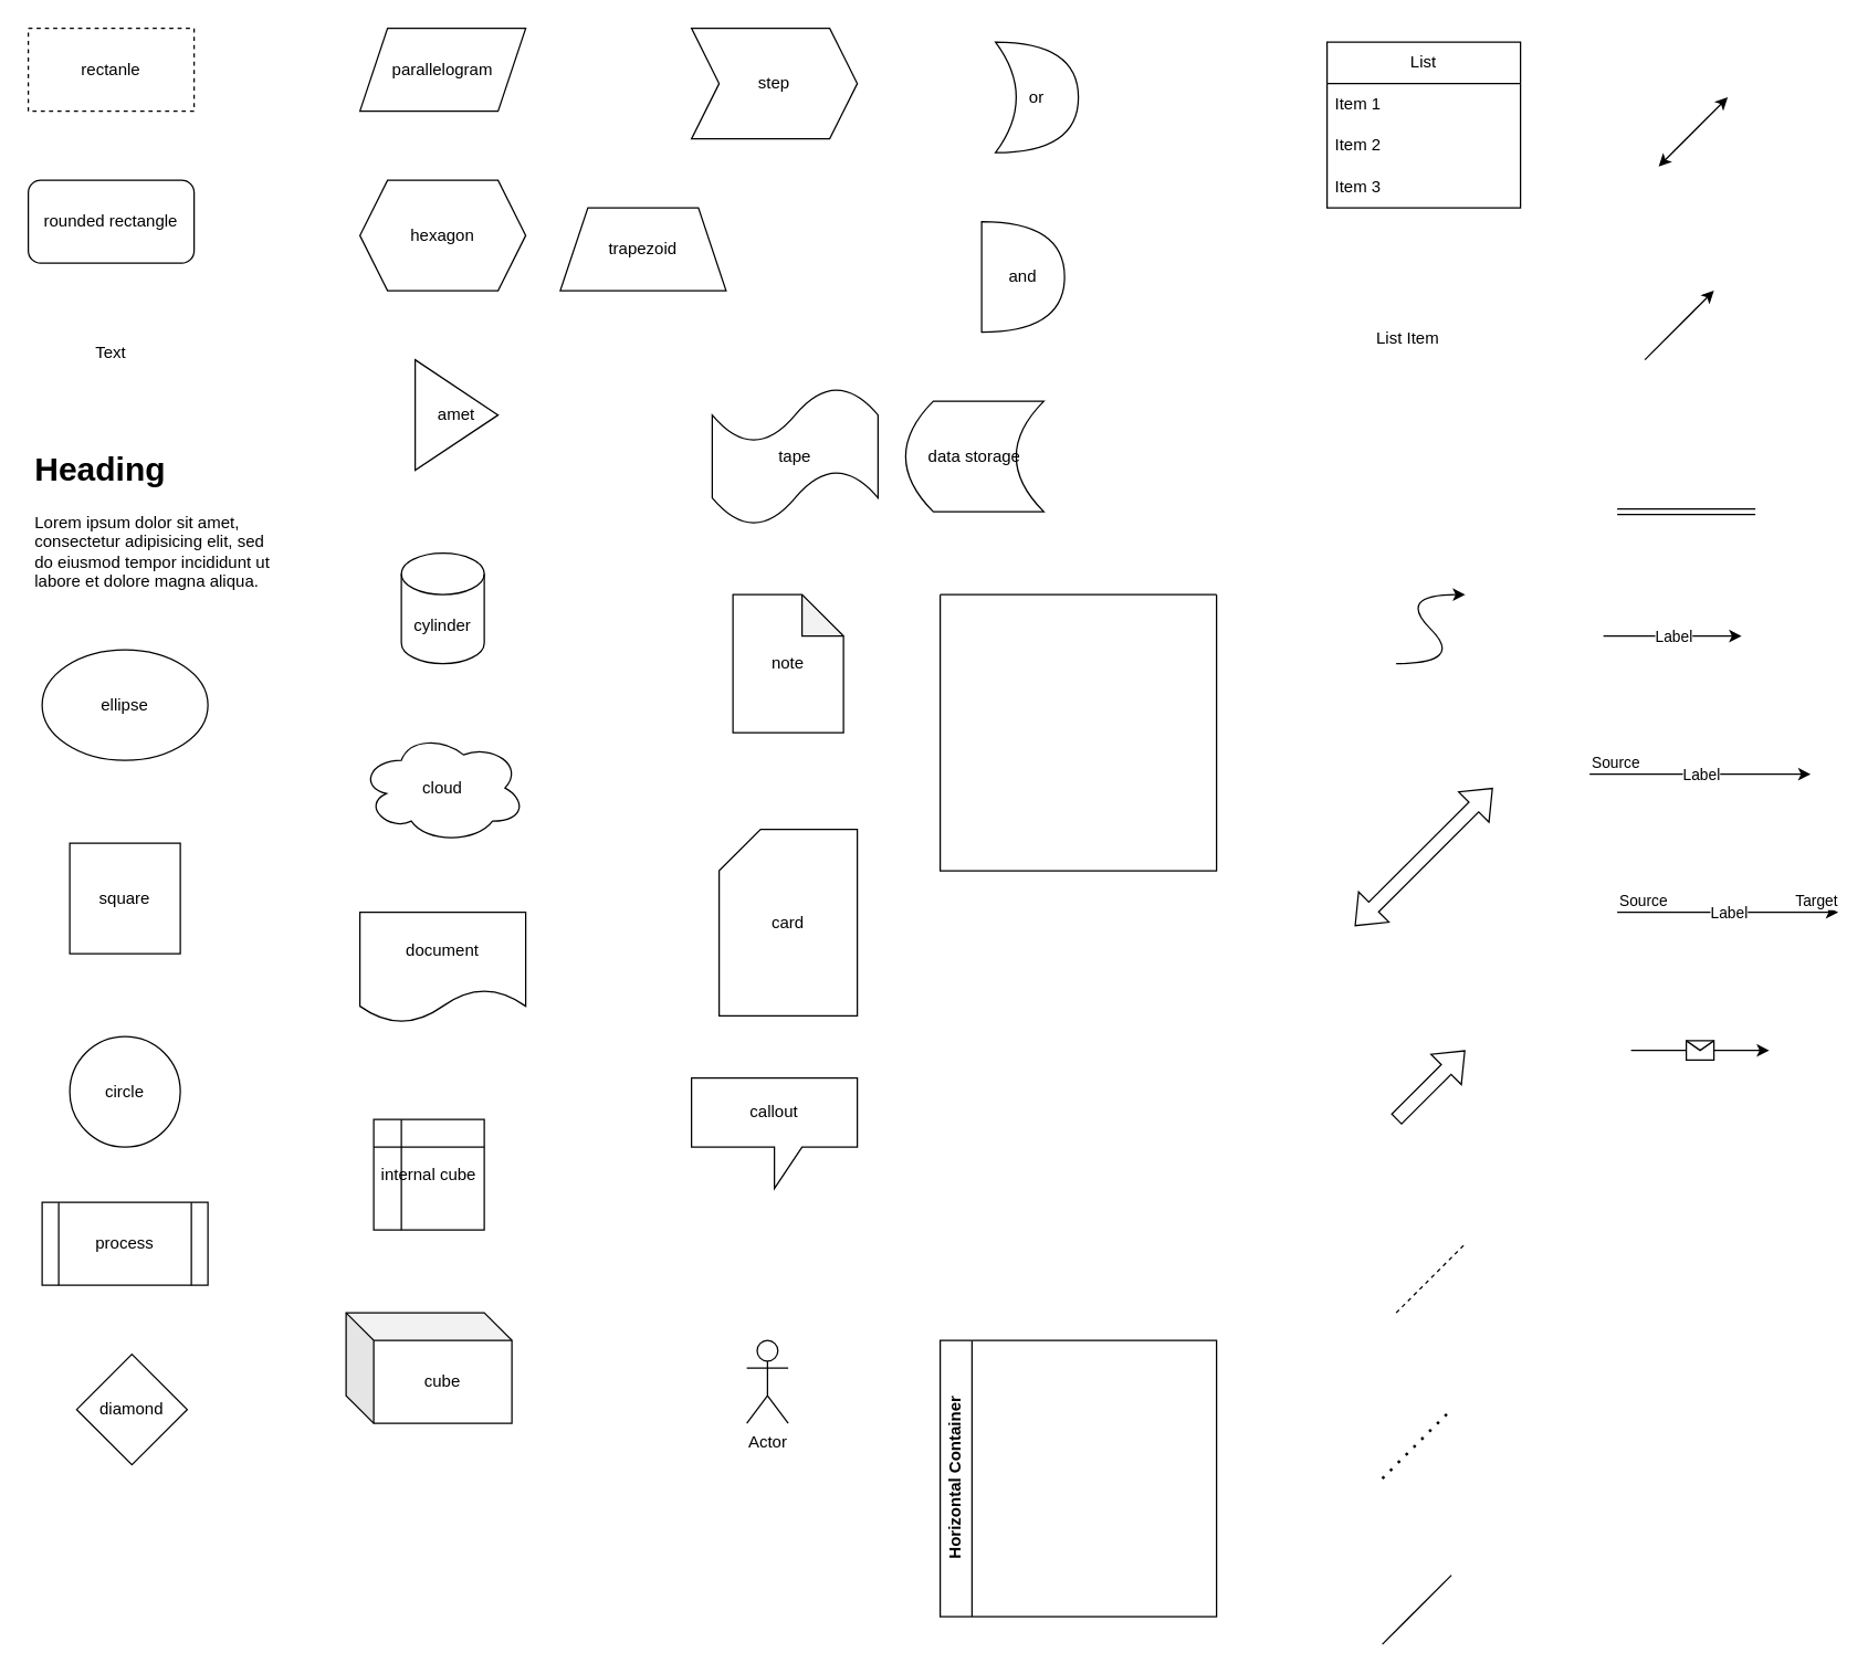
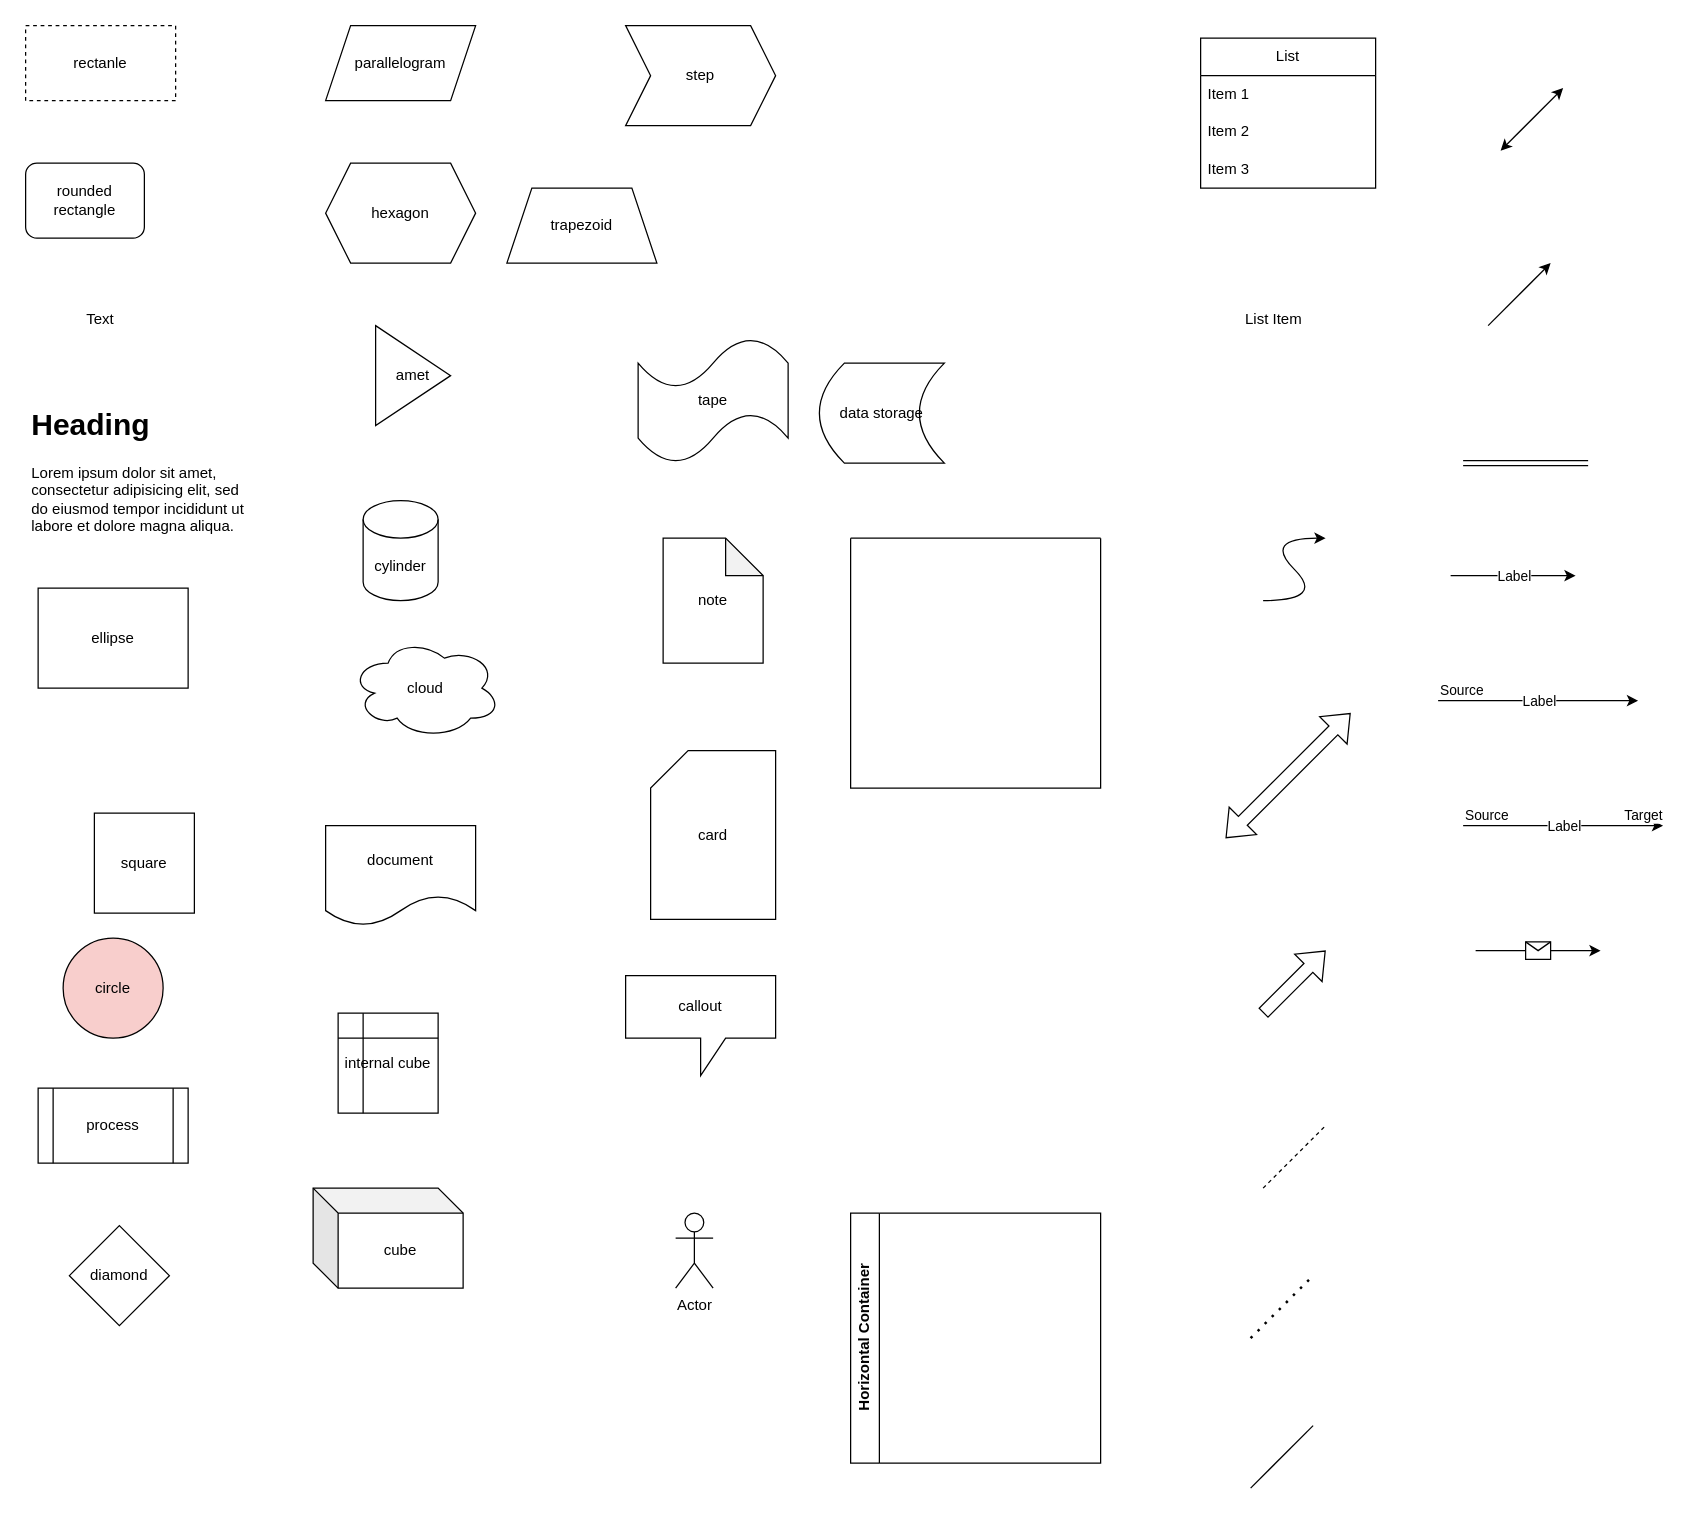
- <mxCell id="26" value="or" style="shape=xor;whiteSpace=wrap;html=1;" parent="1" vertex="1"><mxGeometry x="720" y="30" width="60" height="80" as="geometry" /></mxCell>
- <mxCell id="3" value="rounded rectangle" style="rounded=1;whiteSpace=wrap;html=1;" parent="1" vertex="1"><mxGeometry x="20" y="130" width="120" height="60" as="geometry" /></mxCell>
+ <mxCell id="3" value="rounded rectangle" style="rounded=1;whiteSpace=wrap;html=1;" parent="1" vertex="1"><mxGeometry x="20" y="130" width="95" height="60" as="geometry" /></mxCell>
- <mxCell id="27" value="and" style="shape=or;whiteSpace=wrap;html=1;" parent="1" vertex="1"><mxGeometry x="710" y="160" width="60" height="80" as="geometry" /></mxCell>
- <mxCell id="35" value="List Item" style="text;strokeColor=none;fillColor=none;align=left;verticalAlign=middle;spacingLeft=4;spacingRight=4;overflow=hidden;points=[[0,0.5],[1,0.5]];portConstraint=eastwest;rotatable=0;whiteSpace=wrap;html=1;" parent="1" vertex="1"><mxGeometry x="990" y="230" width="80" height="30" as="geometry" /></mxCell>
+ <mxCell id="35" value="List Item" style="text;strokeColor=none;fillColor=none;align=left;verticalAlign=middle;spacingLeft=4;spacingRight=4;overflow=hidden;points=[[0,0.5],[1,0.5]];portConstraint=eastwest;rotatable=0;whiteSpace=wrap;html=1;" parent="1" vertex="1"><mxGeometry x="990" y="240" width="80" height="30" as="geometry" /></mxCell>
- <mxCell id="21" value="tape" style="shape=tape;whiteSpace=wrap;html=1;" parent="1" vertex="1"><mxGeometry x="515" y="280" width="120" height="100" as="geometry" /></mxCell>
+ <mxCell id="21" value="tape" style="shape=tape;whiteSpace=wrap;html=1;" parent="1" vertex="1"><mxGeometry x="510" y="270" width="120" height="100" as="geometry" /></mxCell>
- <mxCell id="6" value="ellipse" style="ellipse;whiteSpace=wrap;html=1;" parent="1" vertex="1"><mxGeometry x="30" y="470" width="120" height="80" as="geometry" /></mxCell>
+ <mxCell id="6" value="ellipse" style="whiteSpace=wrap;html=1;rounded=0;" parent="1" vertex="1"><mxGeometry x="30" y="470" width="120" height="80" as="geometry" /></mxCell>
- <mxCell id="15" value="cloud" style="ellipse;shape=cloud;whiteSpace=wrap;html=1;" parent="1" vertex="1"><mxGeometry x="260" y="530" width="120" height="80" as="geometry" /></mxCell>
+ <mxCell id="15" value="cloud" style="ellipse;shape=cloud;whiteSpace=wrap;html=1;" parent="1" vertex="1"><mxGeometry x="280" y="510" width="120" height="80" as="geometry" /></mxCell>
- <mxCell id="7" value="square" style="whiteSpace=wrap;html=1;aspect=fixed;" parent="1" vertex="1"><mxGeometry x="50" y="610" width="80" height="80" as="geometry" /></mxCell>
+ <mxCell id="7" value="square" style="whiteSpace=wrap;html=1;aspect=fixed;" parent="1" vertex="1"><mxGeometry x="75" y="650" width="80" height="80" as="geometry" /></mxCell>
- <mxCell id="8" value="circle" style="ellipse;whiteSpace=wrap;html=1;aspect=fixed;" parent="1" vertex="1"><mxGeometry x="50" y="750" width="80" height="80" as="geometry" /></mxCell>
+ <mxCell id="8" value="circle" style="ellipse;whiteSpace=wrap;html=1;aspect=fixed;fillColor=#f8cecc;" parent="1" vertex="1"><mxGeometry x="50" y="750" width="80" height="80" as="geometry" /></mxCell>
